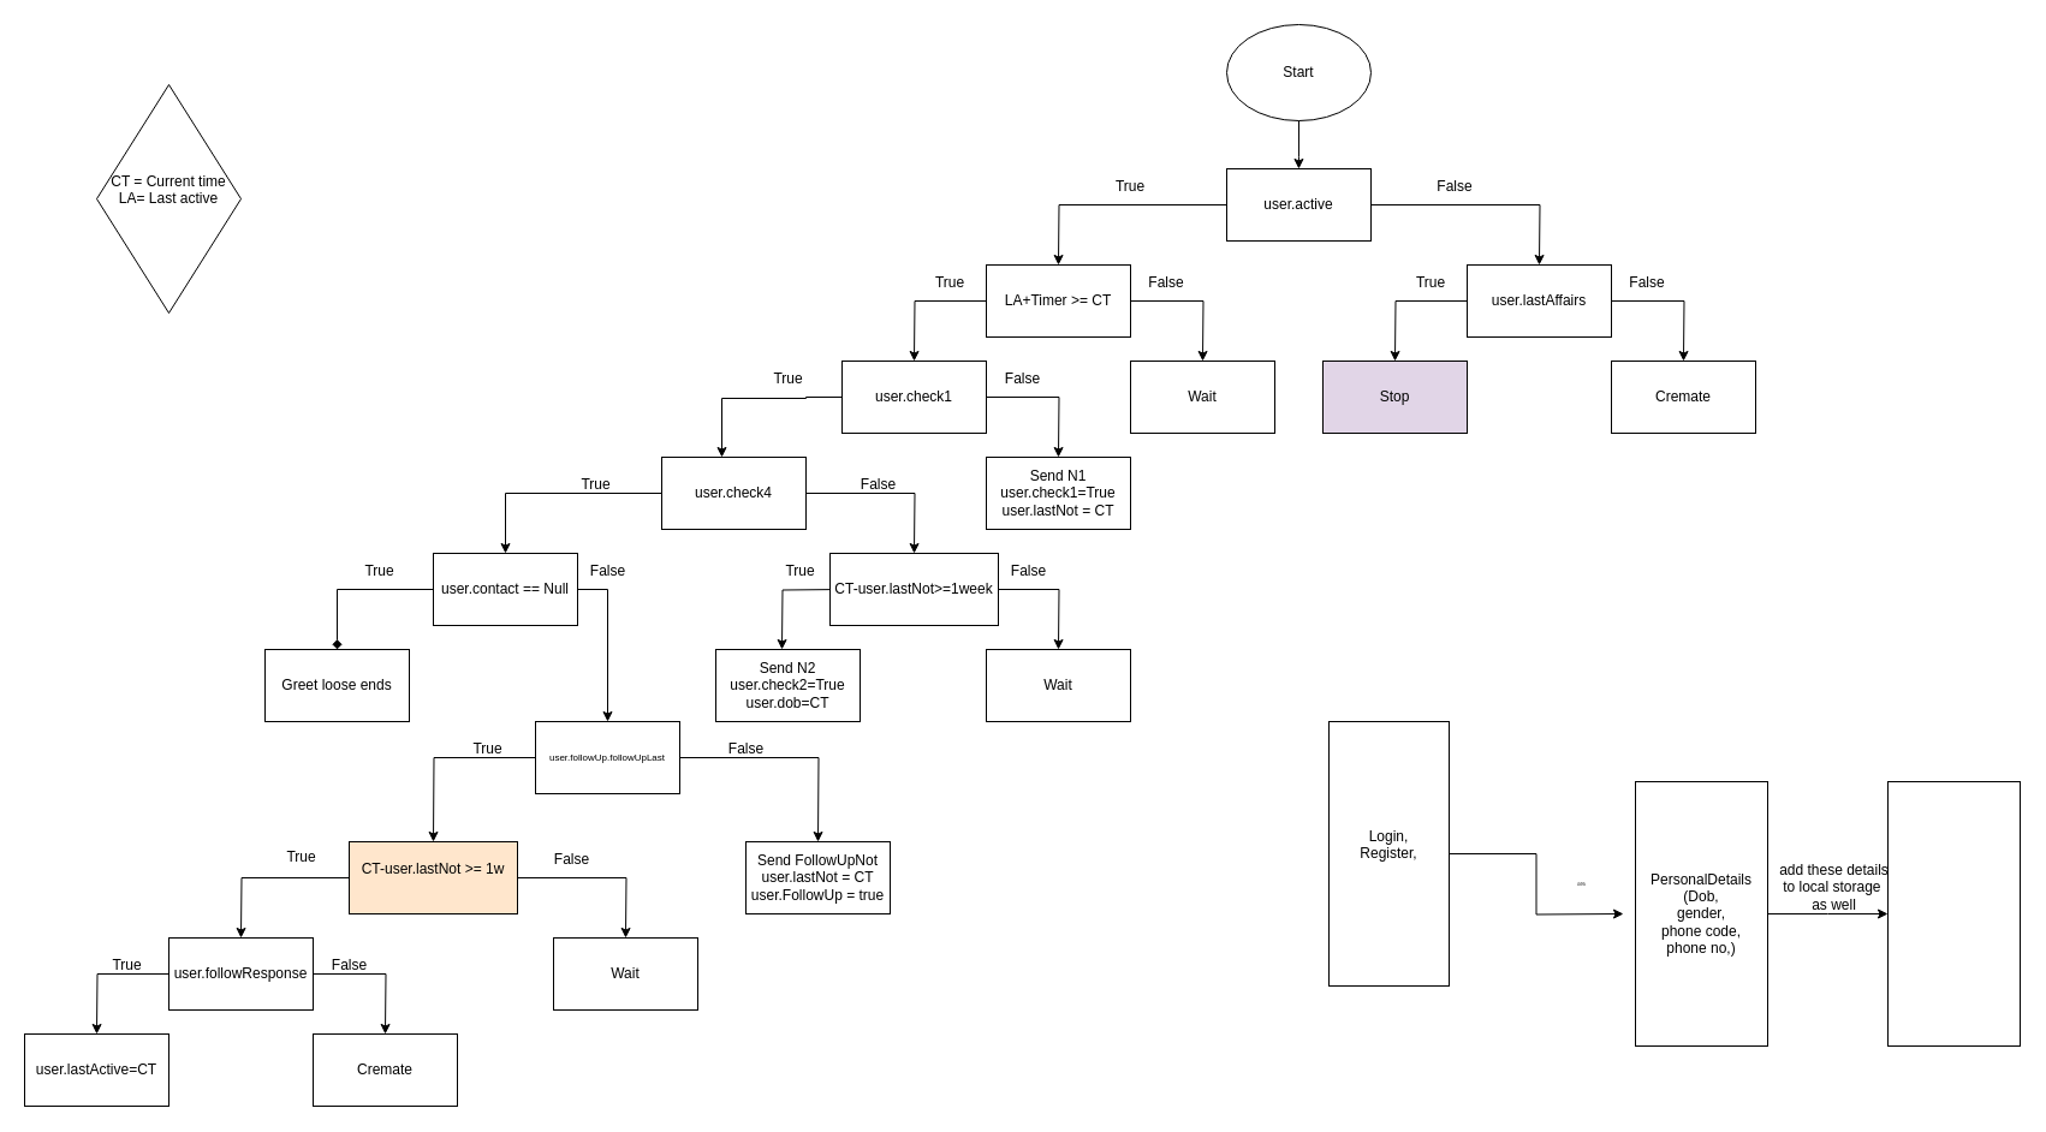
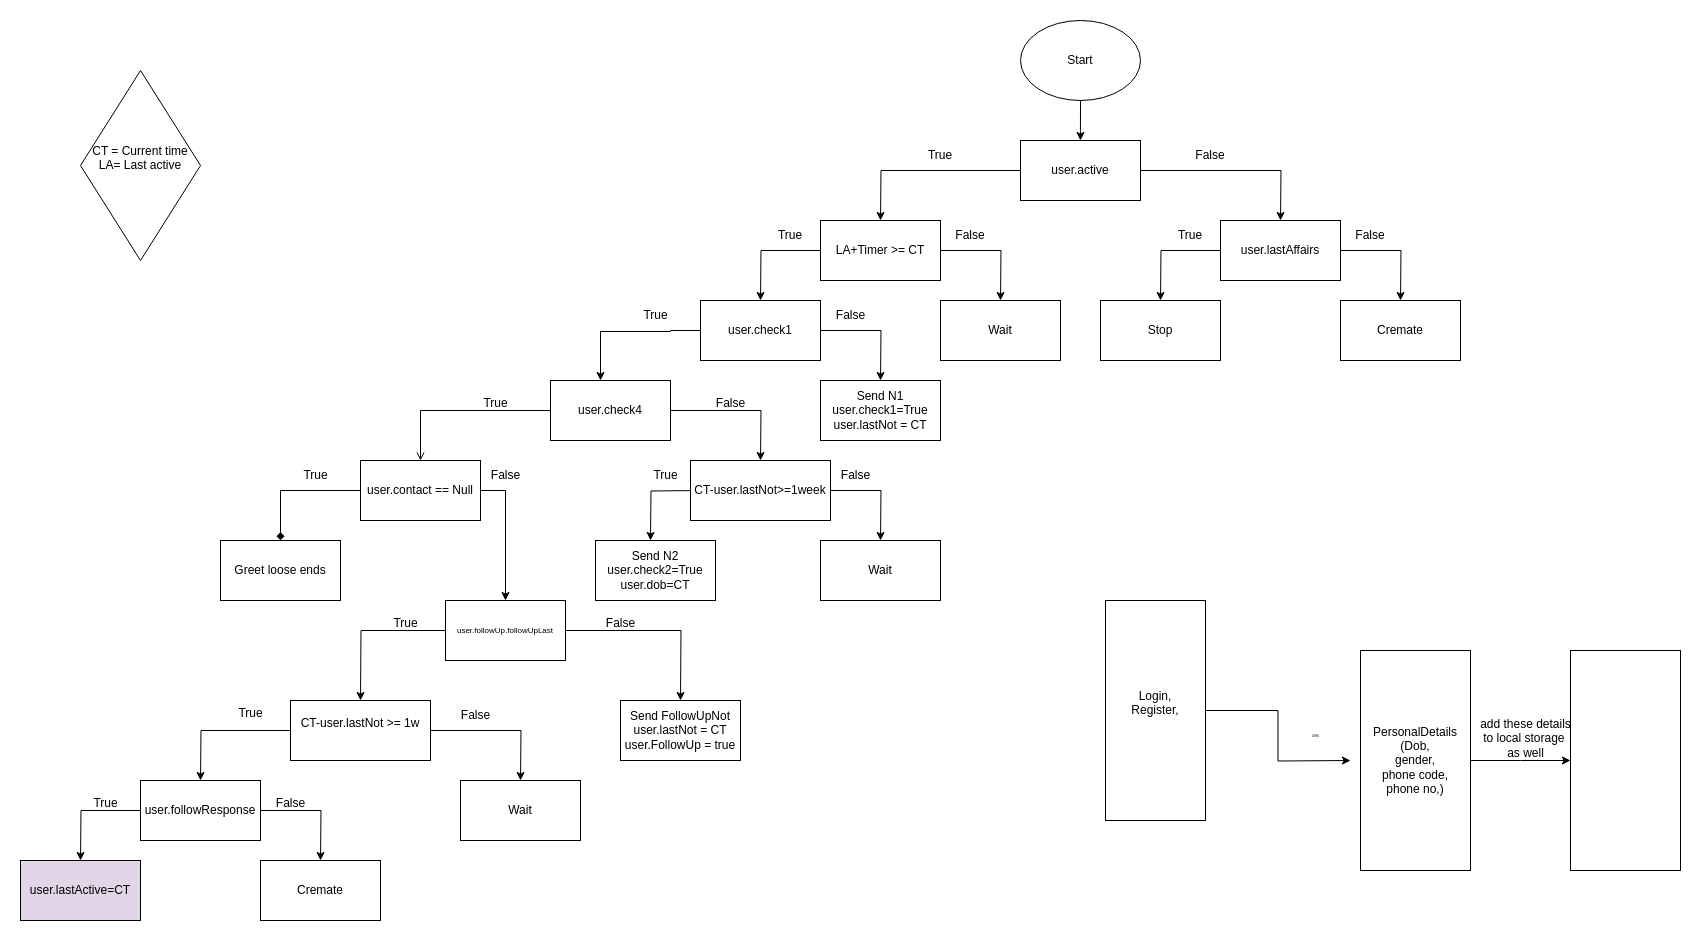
- <mxCell id="13" value="Stop" style="rounded=0;whiteSpace=wrap;html=1;fillColor=#e1d5e7;" parent="1" vertex="1"><mxGeometry x="1100" y="300" width="120" height="60" as="geometry" /></mxCell>
+ <mxCell id="13" value="Stop" style="rounded=0;whiteSpace=wrap;html=1;" parent="1" vertex="1"><mxGeometry x="1100" y="300" width="120" height="60" as="geometry" /></mxCell>
- <mxCell id="30" style="edgeStyle=orthogonalEdgeStyle;rounded=0;orthogonalLoop=1;jettySize=auto;html=1;exitX=0;exitY=0.5;exitDx=0;exitDy=0;entryX=0.5;entryY=0;entryDx=0;entryDy=0;" parent="1" source="31" target="37" edge="1"><mxGeometry relative="1" as="geometry"><mxPoint x="420" y="500" as="targetPoint" /><Array as="points"><mxPoint x="420" y="410" /></Array></mxGeometry></mxCell>
+ <mxCell id="30" style="edgeStyle=orthogonalEdgeStyle;rounded=0;orthogonalLoop=1;jettySize=auto;html=1;exitX=0;exitY=0.5;exitDx=0;exitDy=0;entryX=0.5;entryY=0;entryDx=0;entryDy=0;endArrow=open;" parent="1" source="31" target="37" edge="1"><mxGeometry relative="1" as="geometry"><mxPoint x="420" y="500" as="targetPoint" /><Array as="points"><mxPoint x="420" y="410" /></Array></mxGeometry></mxCell>
- <mxCell id="55" value="CT-user.lastNot &amp;gt;= 1w&lt;div&gt;&lt;br&gt;&lt;/div&gt;" style="whiteSpace=wrap;html=1;fillColor=#ffe6cc;" parent="1" vertex="1"><mxGeometry x="290" y="700" width="140" height="60" as="geometry" /></mxCell>
+ <mxCell id="55" value="CT-user.lastNot &amp;gt;= 1w&lt;div&gt;&lt;br&gt;&lt;/div&gt;" style="whiteSpace=wrap;html=1;" parent="1" vertex="1"><mxGeometry x="290" y="700" width="140" height="60" as="geometry" /></mxCell>
- <mxCell id="62" value="user.lastActive=CT" style="whiteSpace=wrap;html=1;" parent="1" vertex="1"><mxGeometry x="20" y="860" width="120" height="60" as="geometry" /></mxCell>
+ <mxCell id="62" value="user.lastActive=CT" style="whiteSpace=wrap;html=1;fillColor=#e1d5e7;" parent="1" vertex="1"><mxGeometry x="20" y="860" width="120" height="60" as="geometry" /></mxCell>
